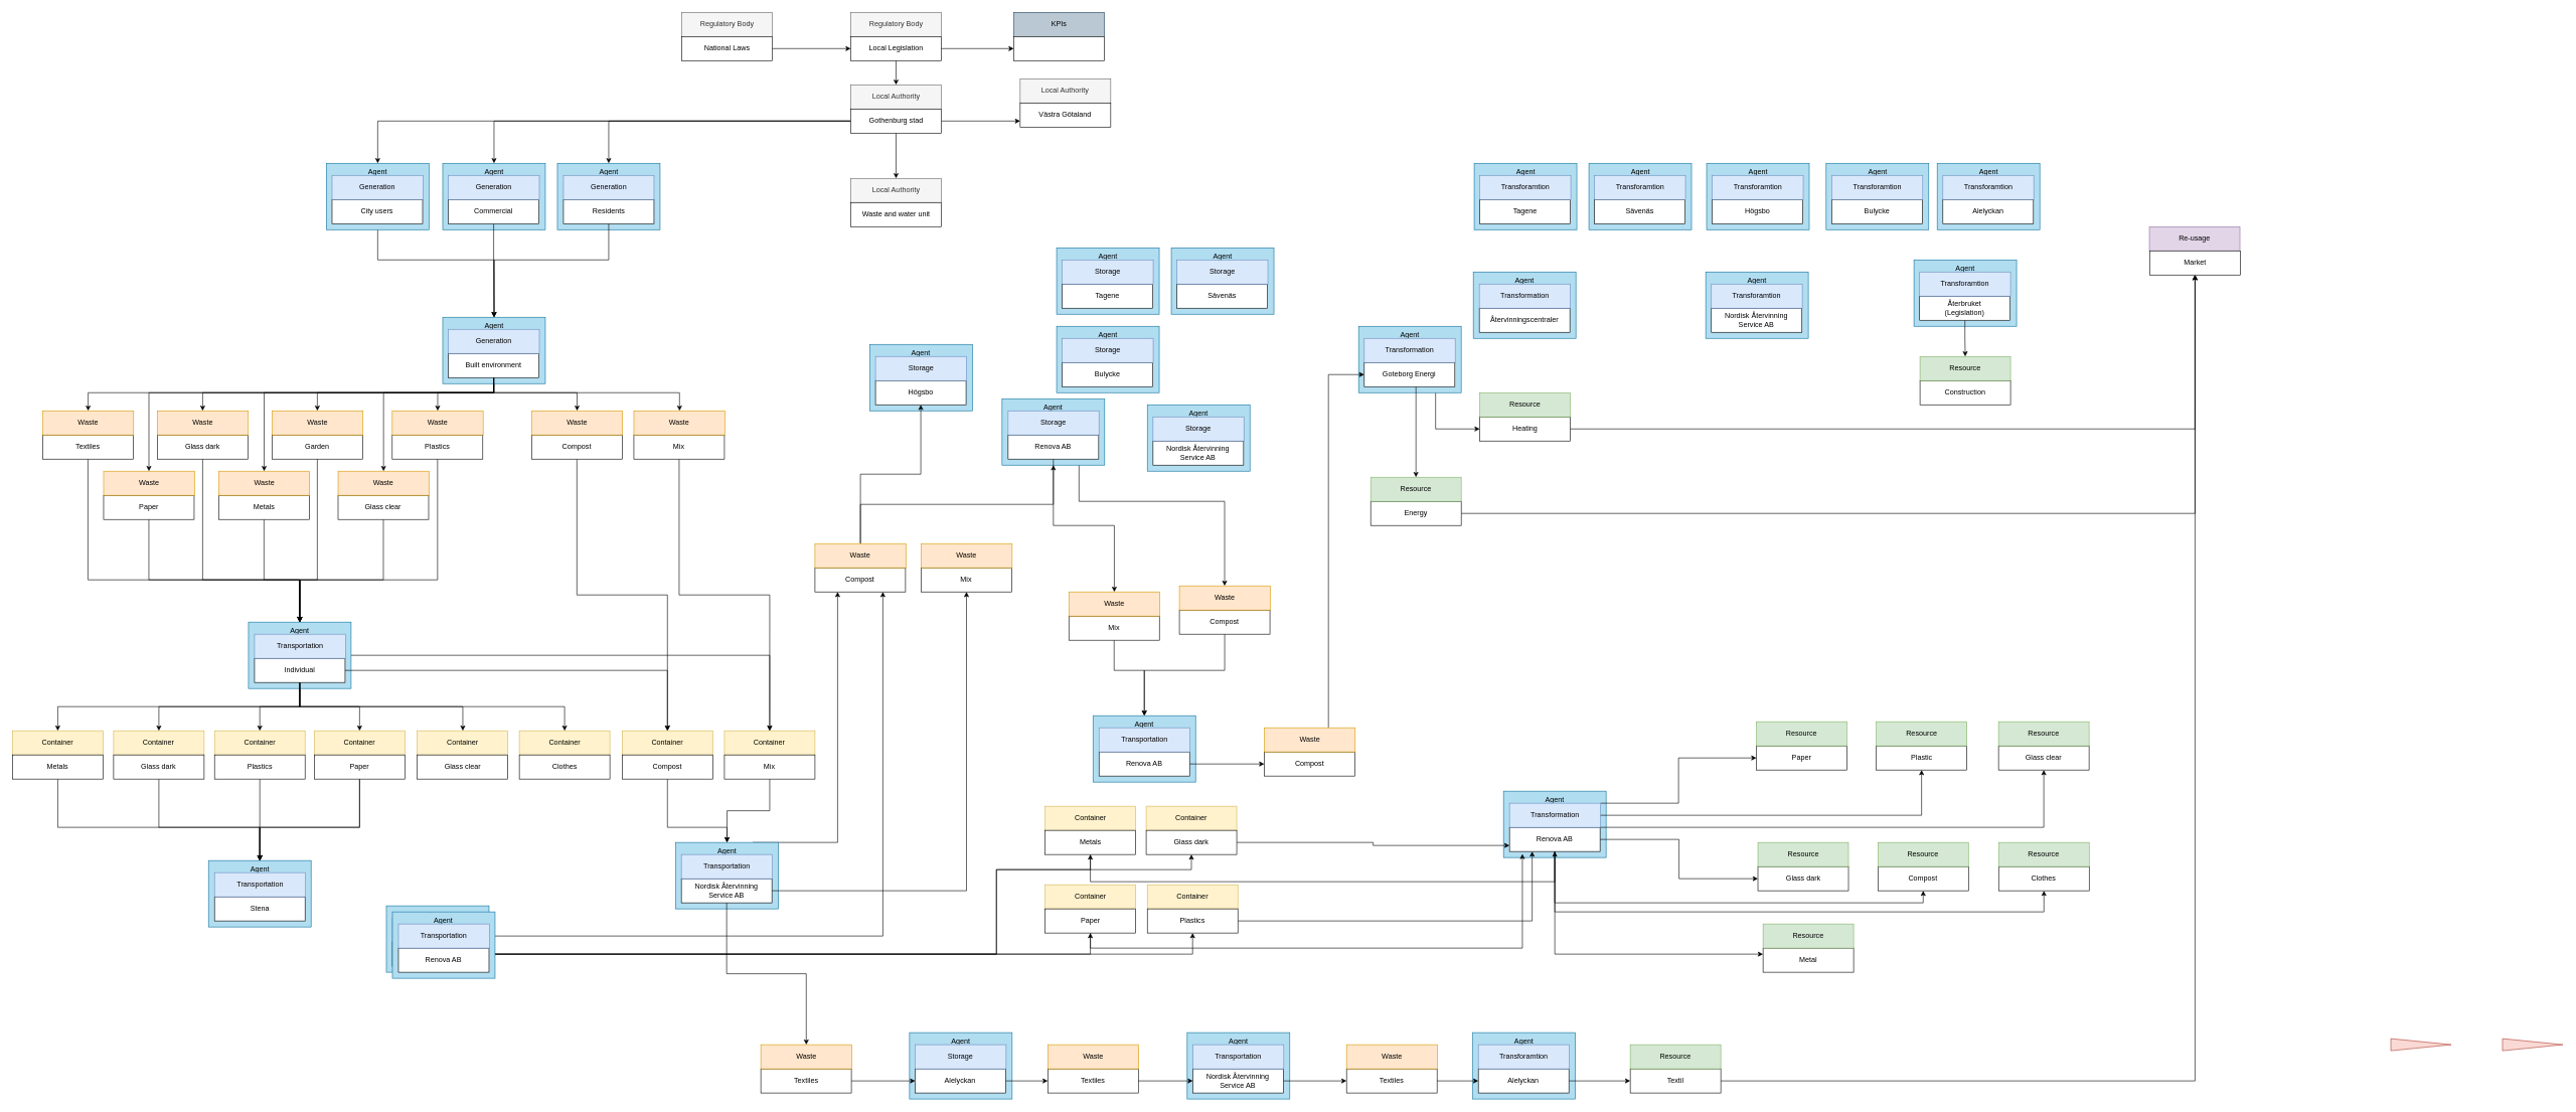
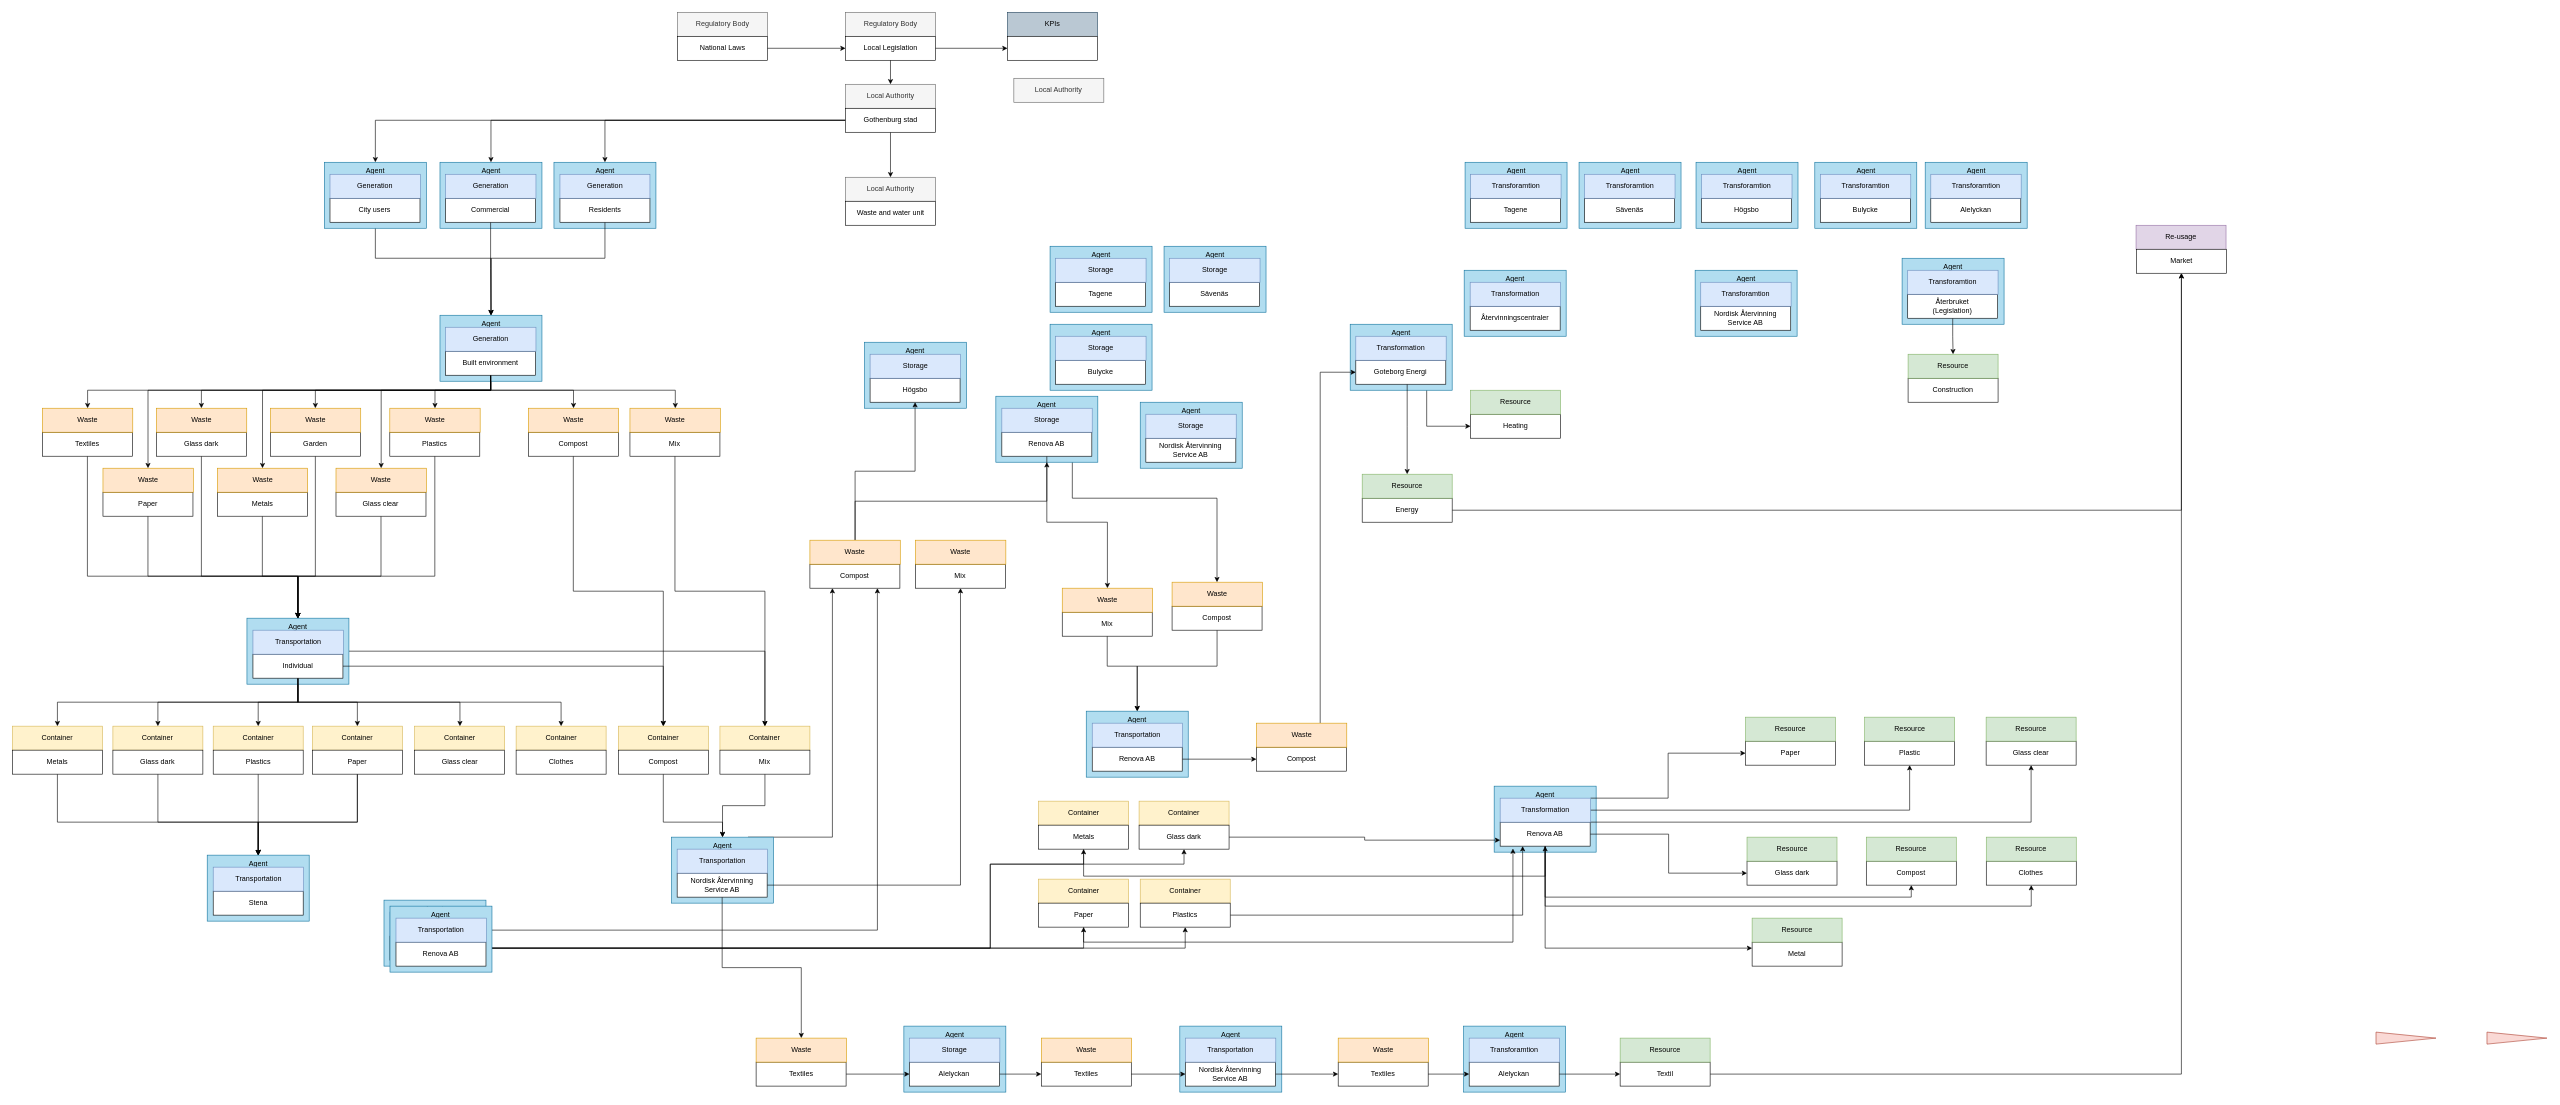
- <mxCell id="23" value="Västra Götaland" style="rounded=0;whiteSpace=wrap;html=1;" parent="1" vertex="1"><mxGeometry x="1689.33" y="170" width="150" height="40" as="geometry" /></mxCell>
- <mxCell id="8" style="edgeStyle=orthogonalEdgeStyle;rounded=0;orthogonalLoop=1;jettySize=auto;html=1;entryX=0;entryY=0.75;entryDx=0;entryDy=0;" parent="1" source="13" target="23" edge="1"><mxGeometry relative="1" as="geometry" /></mxCell>
- <mxCell id="169" style="edgeStyle=orthogonalEdgeStyle;rounded=0;orthogonalLoop=1;jettySize=auto;html=1;entryX=0.5;entryY=1;entryDx=0;entryDy=0;" parent="1" source="170" target="187" edge="1"><mxGeometry relative="1" as="geometry"><Array as="points"><mxPoint x="3636" y="710" /></Array></mxGeometry></mxCell>
